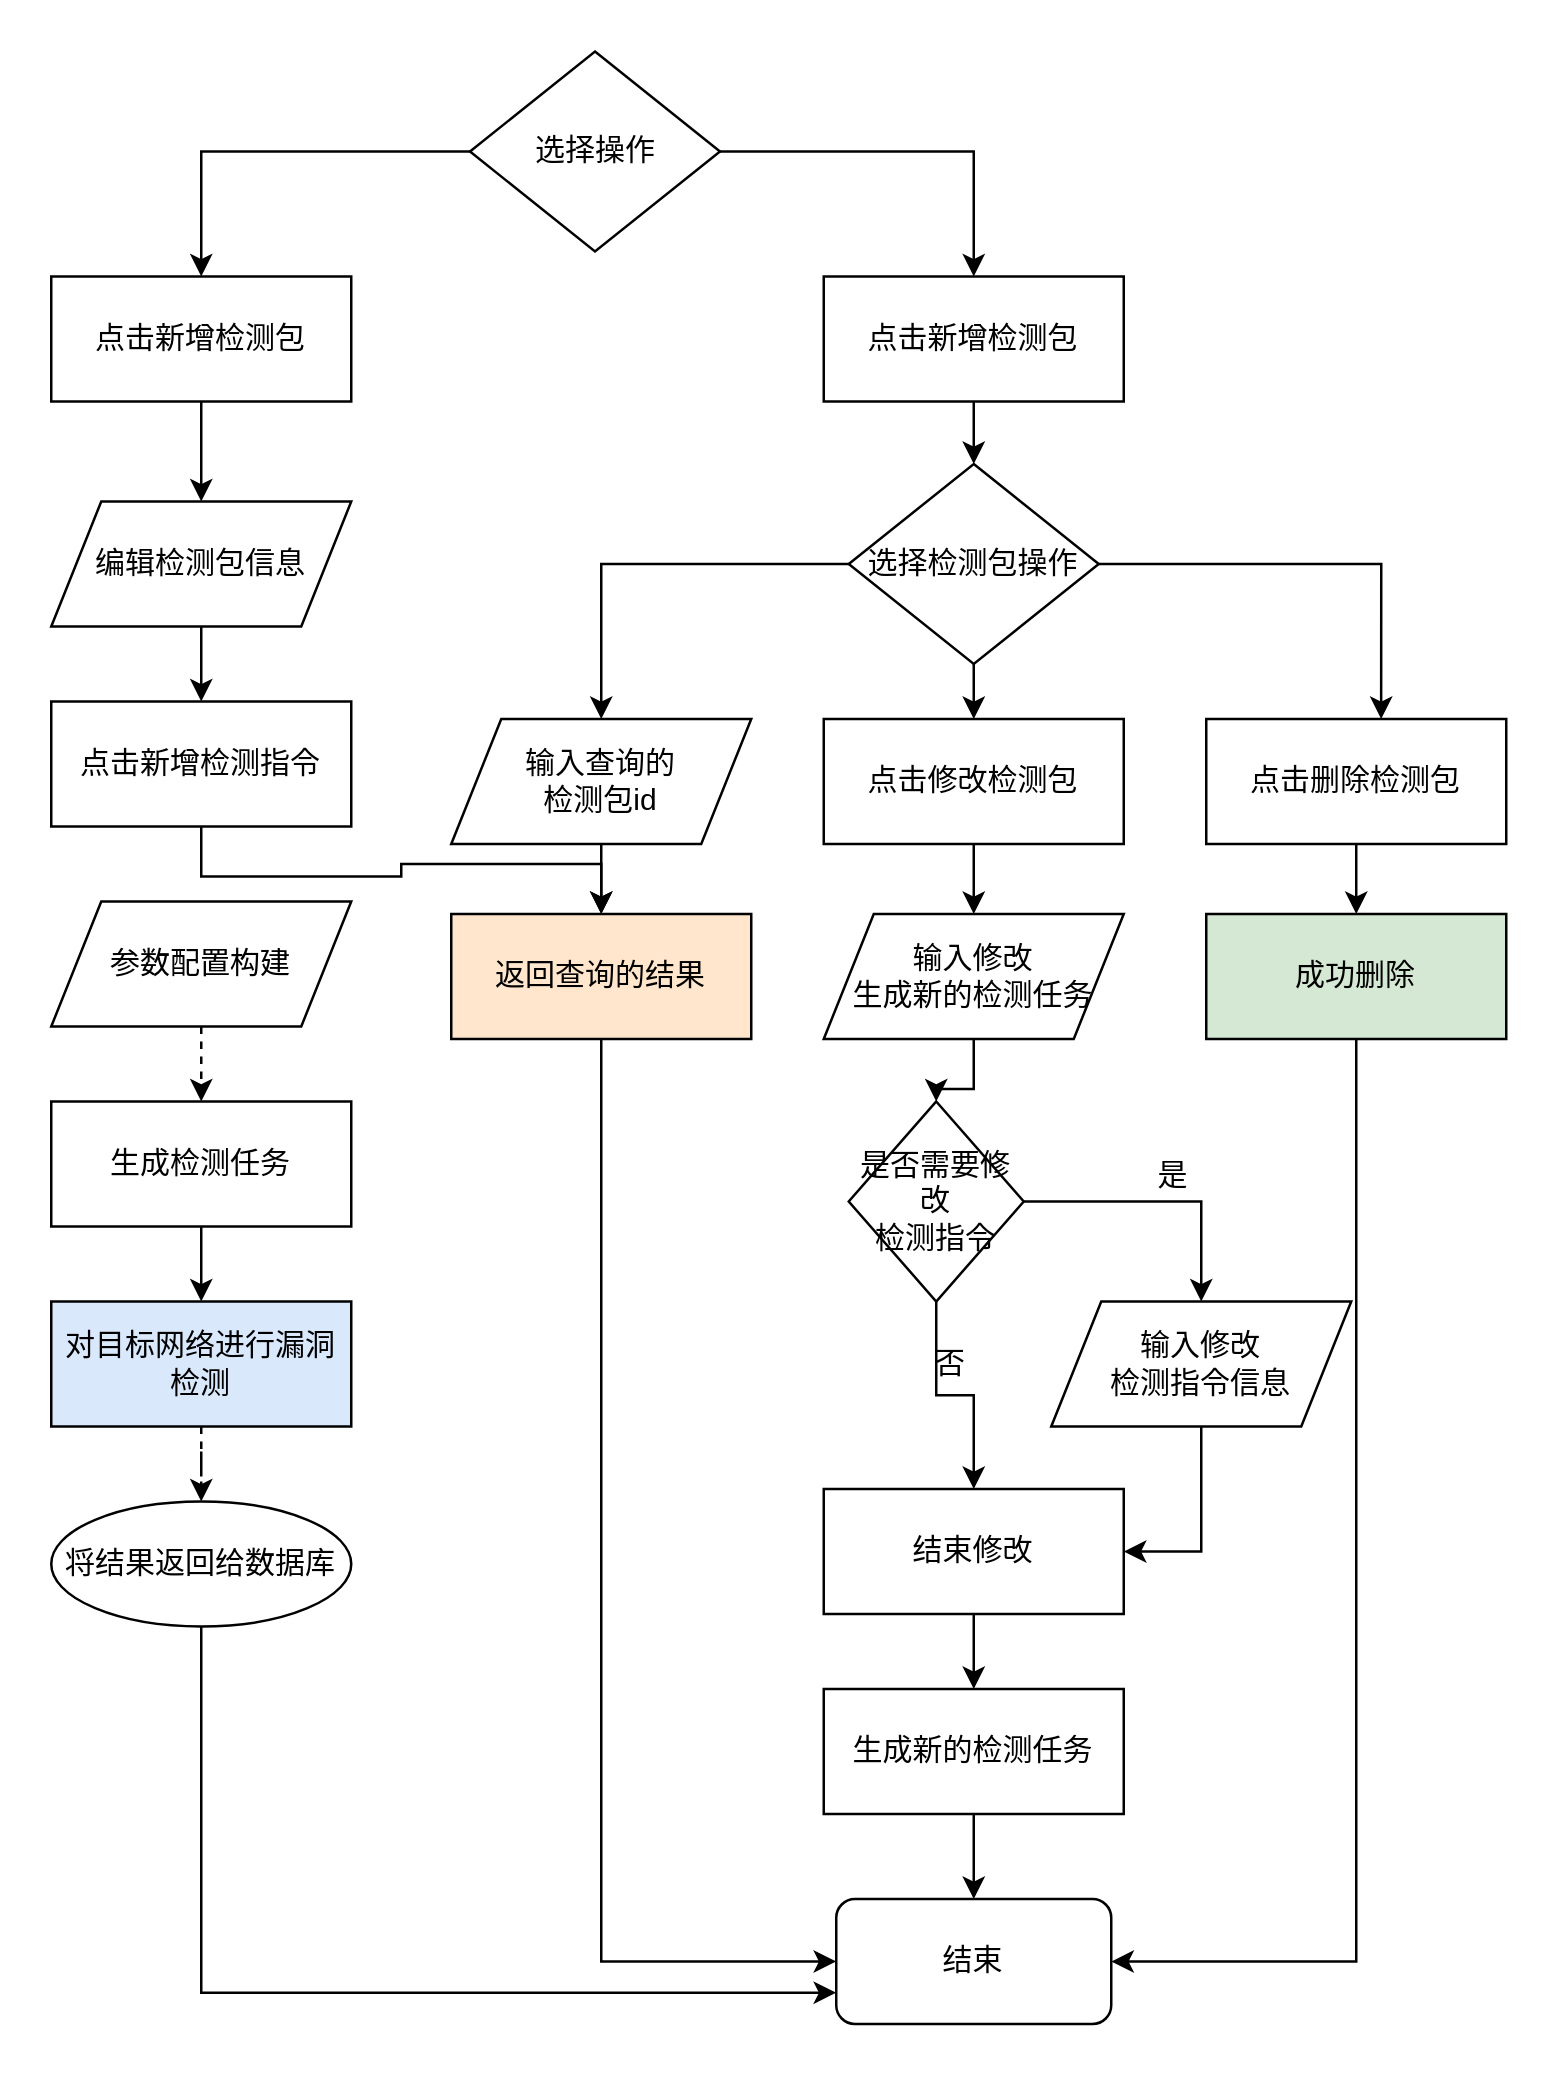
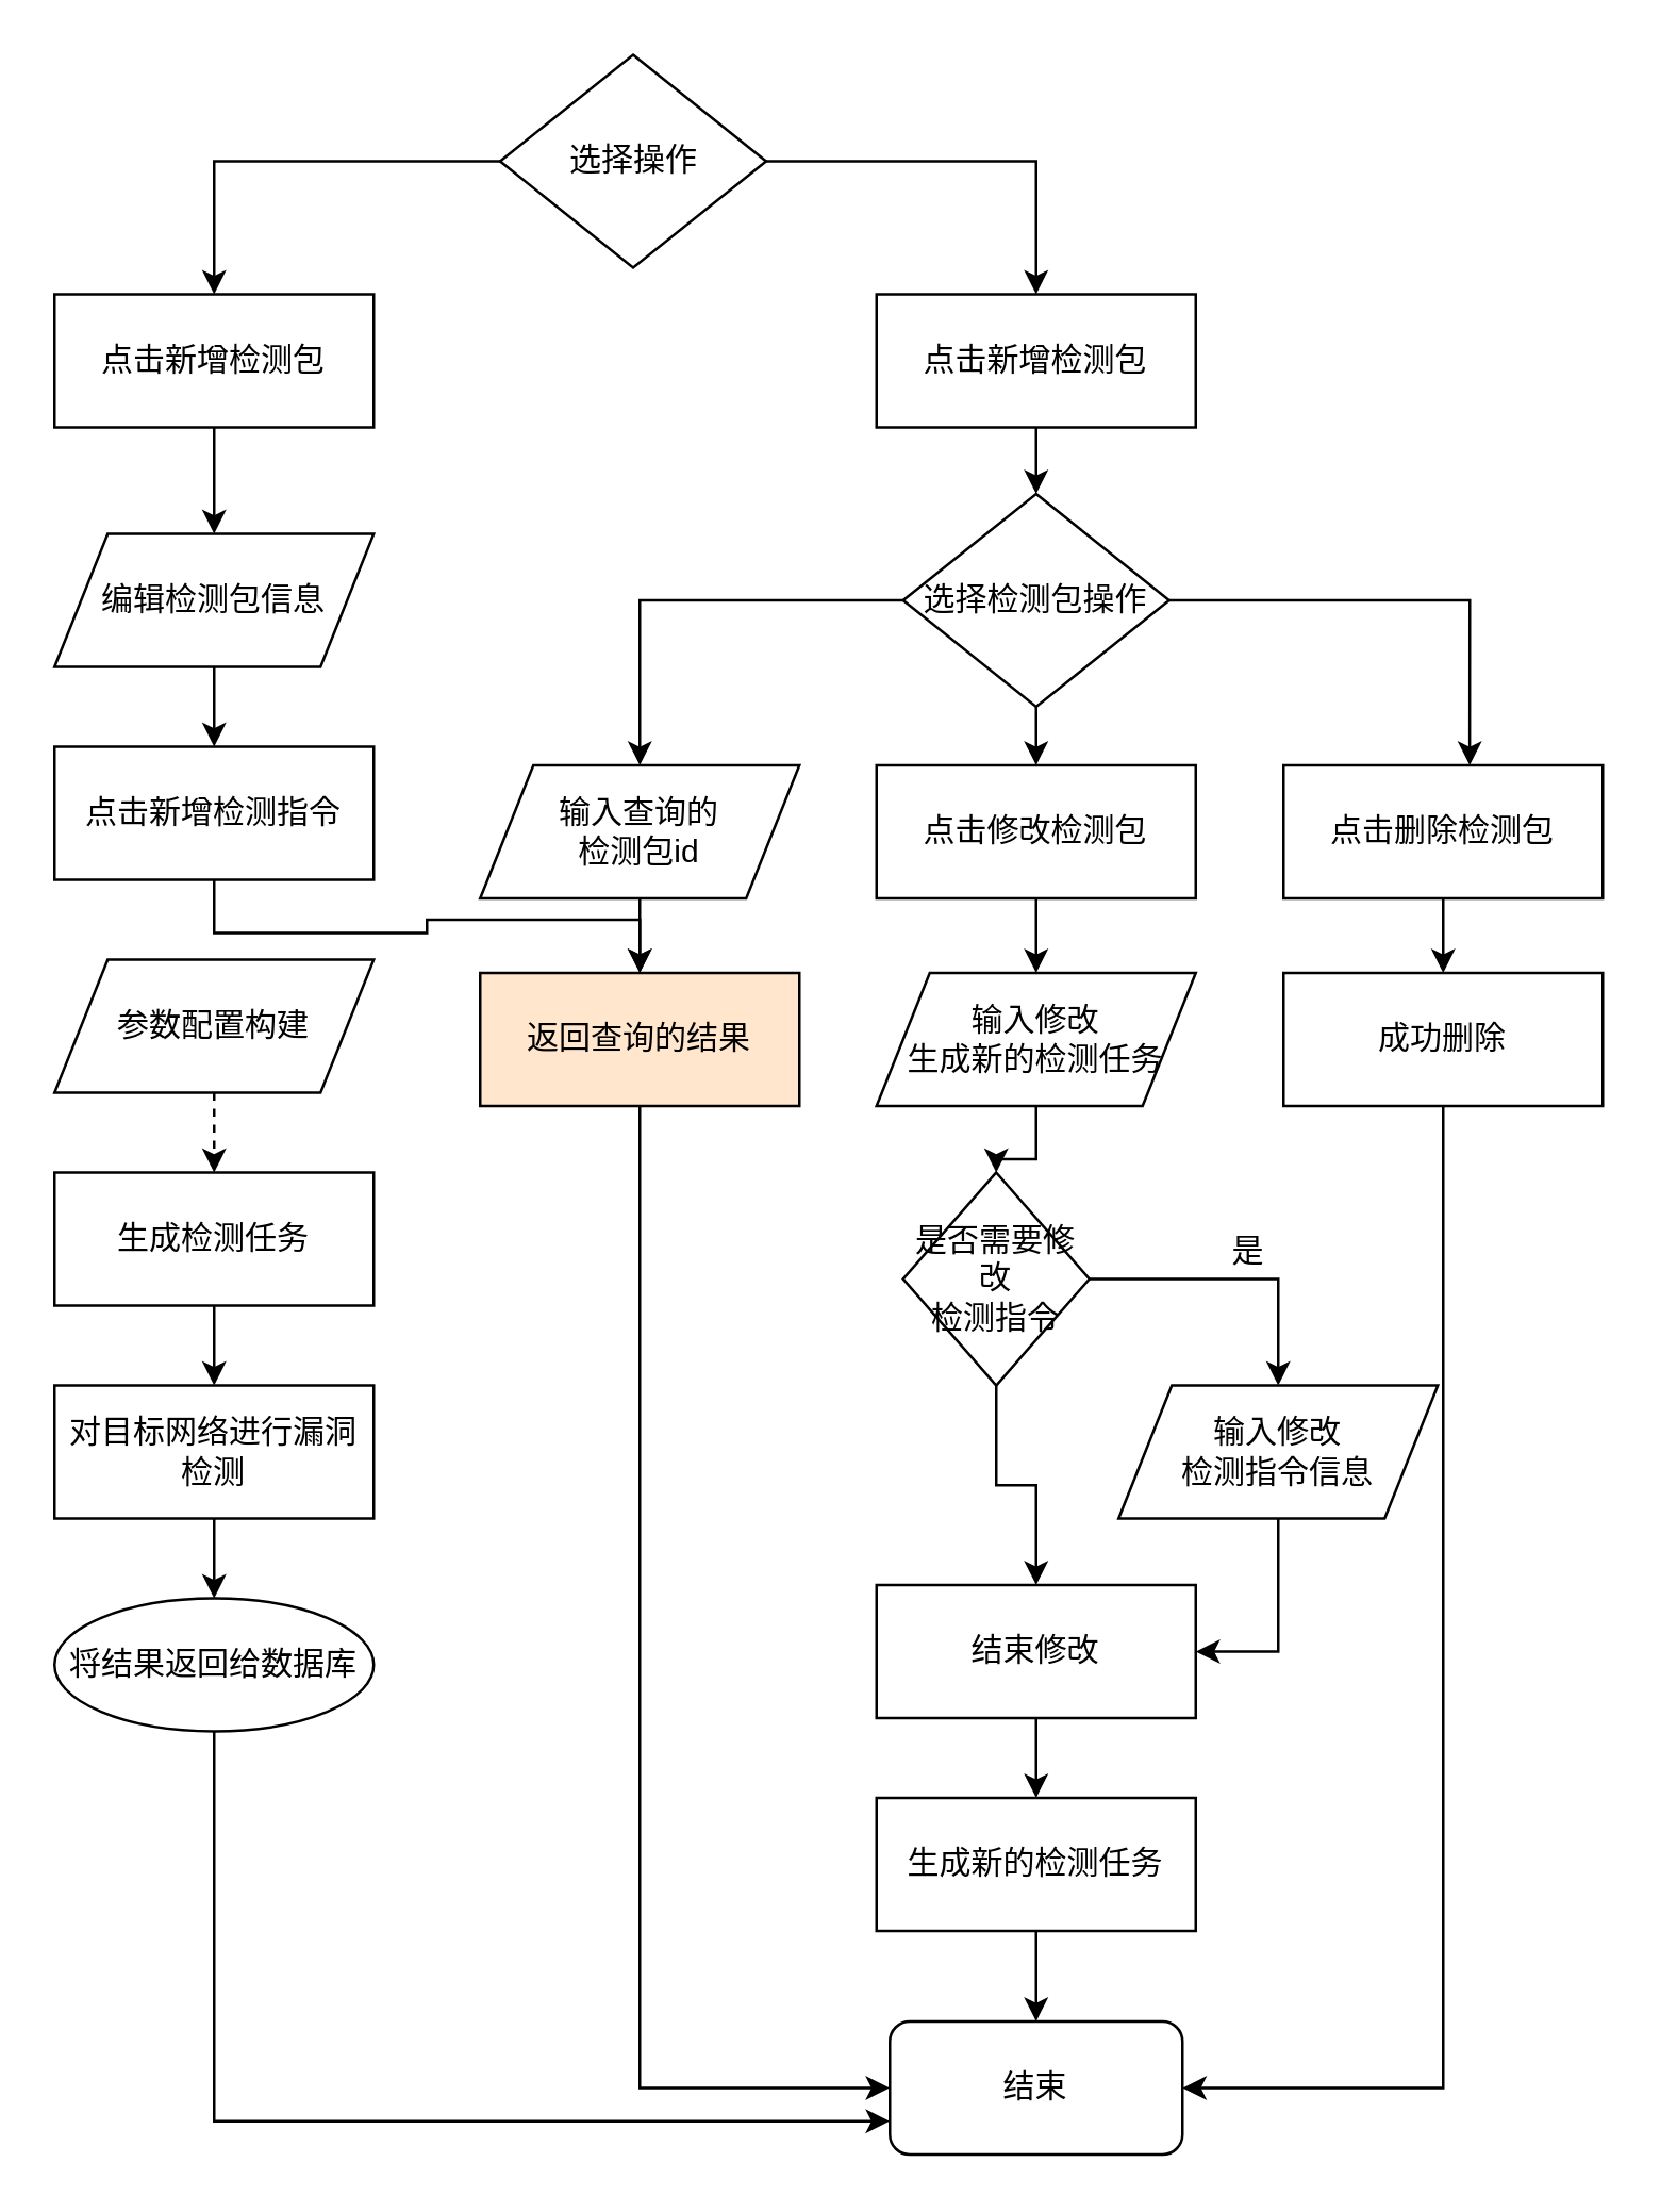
- <mxCell id="39" value="成功删除" style="rounded=0;whiteSpace=wrap;html=1;fillColor=#d5e8d4;" vertex="1" parent="1"><mxGeometry x="482" y="365" width="120" height="50" as="geometry" /></mxCell>
+ <mxCell id="39" value="成功删除" style="rounded=0;whiteSpace=wrap;html=1;" vertex="1" parent="1"><mxGeometry x="482" y="365" width="120" height="50" as="geometry" /></mxCell>
- <mxCell id="16" value="对目标网络进行漏洞检测" style="rounded=0;whiteSpace=wrap;html=1;fillColor=#dae8fc;" vertex="1" parent="1"><mxGeometry x="20" y="520" width="120" height="50" as="geometry" /></mxCell>
+ <mxCell id="16" value="对目标网络进行漏洞检测" style="rounded=0;whiteSpace=wrap;html=1;" vertex="1" parent="1"><mxGeometry x="20" y="520" width="120" height="50" as="geometry" /></mxCell>
- <mxCell id="48" value="否" style="text;html=1;strokeColor=none;fillColor=none;align=center;verticalAlign=middle;whiteSpace=wrap;rounded=0;" vertex="1" parent="1"><mxGeometry x="350" y="530" width="60" height="30" as="geometry" /></mxCell>
- <mxCell id="15" style="edgeStyle=orthogonalEdgeStyle;rounded=0;orthogonalLoop=1;jettySize=auto;html=1;exitX=0.5;exitY=1;exitDx=0;exitDy=0;dashed=1;" edge="1" parent="1" source="16" target="18"><mxGeometry relative="1" as="geometry" /></mxCell>
+ <mxCell id="15" style="edgeStyle=orthogonalEdgeStyle;rounded=0;orthogonalLoop=1;jettySize=auto;html=1;exitX=0.5;exitY=1;exitDx=0;exitDy=0;" edge="1" parent="1" source="16" target="18"><mxGeometry relative="1" as="geometry" /></mxCell>
